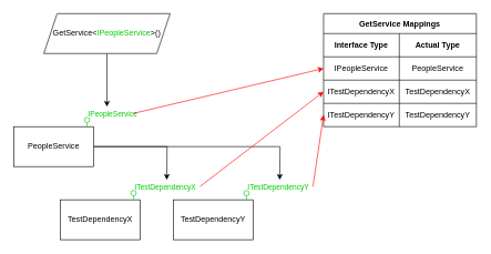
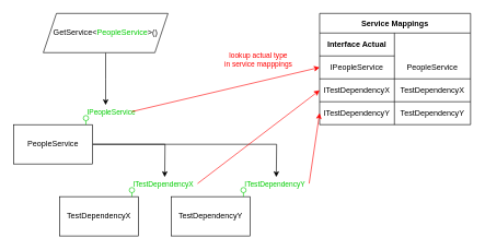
- <mxCell id="10" value="GetService Mappings" style="shape=table;startSize=30;container=1;collapsible=0;childLayout=tableLayout;fontStyle=1;align=center;pointerEvents=1;fontColor=#000000;" parent="1" vertex="1"><mxGeometry x="486" y="20" width="230" height="170" as="geometry" /></mxCell>
+ <mxCell id="10" value="Service Mappings" style="shape=table;startSize=30;container=1;collapsible=0;childLayout=tableLayout;fontStyle=1;align=center;pointerEvents=1;fontColor=#000000;" parent="1" vertex="1"><mxGeometry x="486" y="20" width="230" height="170" as="geometry" /></mxCell>
- <mxCell id="24" value="&lt;span style=&quot;color: rgb(0 , 0 , 0) ; font-family: &amp;#34;helvetica&amp;#34; ; font-size: 12px ; font-style: normal ; font-weight: 400 ; letter-spacing: normal ; text-align: center ; text-indent: 0px ; text-transform: none ; word-spacing: 0px ; display: inline ; float: none&quot;&gt;GetService&amp;lt;&lt;/span&gt;&lt;font color=&quot;#00cc00&quot; style=&quot;font-family: &amp;#34;helvetica&amp;#34; ; font-size: 12px ; font-style: normal ; font-weight: 400 ; letter-spacing: normal ; text-align: center ; text-indent: 0px ; text-transform: none ; word-spacing: 0px&quot;&gt;IPeopleService&lt;/font&gt;&lt;span style=&quot;color: rgb(0 , 0 , 0) ; font-family: &amp;#34;helvetica&amp;#34; ; font-size: 12px ; font-style: normal ; font-weight: 400 ; letter-spacing: normal ; text-align: center ; text-indent: 0px ; text-transform: none ; word-spacing: 0px ; display: inline ; float: none&quot;&gt;&amp;gt;()&lt;/span&gt;" style="shape=parallelogram;perimeter=parallelogramPerimeter;whiteSpace=wrap;html=1;fixedSize=1;fontColor=#000000;size=20;" parent="1" vertex="1"><mxGeometry x="65" y="20" width="190" height="60" as="geometry" /></mxCell>
+ <mxCell id="24" value="&lt;span style=&quot;color: rgb(0 , 0 , 0) ; font-family: &amp;#34;helvetica&amp;#34; ; font-size: 12px ; font-style: normal ; font-weight: 400 ; letter-spacing: normal ; text-align: center ; text-indent: 0px ; text-transform: none ; word-spacing: 0px ; display: inline ; float: none&quot;&gt;GetService&amp;lt;&lt;/span&gt;&lt;font color=&quot;#00cc00&quot; style=&quot;font-family: &amp;#34;helvetica&amp;#34; ; font-size: 12px ; font-style: normal ; font-weight: 400 ; letter-spacing: normal ; text-align: center ; text-indent: 0px ; text-transform: none ; word-spacing: 0px&quot;&gt;PeopleService&lt;/font&gt;&lt;span style=&quot;color: rgb(0 , 0 , 0) ; font-family: &amp;#34;helvetica&amp;#34; ; font-size: 12px ; font-style: normal ; font-weight: 400 ; letter-spacing: normal ; text-align: center ; text-indent: 0px ; text-transform: none ; word-spacing: 0px ; display: inline ; float: none&quot;&gt;&amp;gt;()&lt;/span&gt;" style="shape=parallelogram;perimeter=parallelogramPerimeter;whiteSpace=wrap;html=1;fixedSize=1;fontColor=#000000;size=20;" parent="1" vertex="1"><mxGeometry x="65" y="20" width="190" height="60" as="geometry" /></mxCell>
- <mxCell id="12" value="Interface Type" style="shape=partialRectangle;html=1;whiteSpace=wrap;connectable=0;fillColor=none;top=0;left=0;bottom=0;right=0;overflow=hidden;pointerEvents=1;fontStyle=1" parent="11" vertex="1"><mxGeometry width="114" height="35" as="geometry"><mxRectangle width="114" height="35" as="alternateBounds" /></mxGeometry></mxCell>
+ <mxCell id="12" value="Interface Actual" style="shape=partialRectangle;html=1;whiteSpace=wrap;connectable=0;fillColor=none;top=0;left=0;bottom=0;right=0;overflow=hidden;pointerEvents=1;fontStyle=1" parent="11" vertex="1"><mxGeometry width="114" height="35" as="geometry"><mxRectangle width="114" height="35" as="alternateBounds" /></mxGeometry></mxCell>
- <mxCell id="13" value="Actual Type" style="shape=partialRectangle;html=1;whiteSpace=wrap;connectable=0;fillColor=none;top=0;left=0;bottom=0;right=0;overflow=hidden;pointerEvents=1;fontStyle=1" parent="11" vertex="1"><mxGeometry x="114" width="116" height="35" as="geometry"><mxRectangle width="116" height="35" as="alternateBounds" /></mxGeometry></mxCell>
+ <mxCell id="25" value="&lt;span style=&quot;color: rgb(255 , 0 , 0) ; font-family: &amp;#34;helvetica&amp;#34; ; font-size: 11px ; font-style: normal ; font-weight: 400 ; letter-spacing: normal ; text-indent: 0px ; text-transform: none ; word-spacing: 0px ; background-color: rgb(255 , 255 , 255) ; display: inline ; float: none&quot;&gt;lookup&amp;nbsp;&lt;/span&gt;&lt;span style=&quot;color: rgb(255 , 0 , 0) ; font-family: &amp;#34;helvetica&amp;#34; ; font-size: 11px ; font-style: normal ; font-weight: 400 ; letter-spacing: normal ; text-indent: 0px ; text-transform: none ; word-spacing: 0px ; background-color: rgb(255 , 255 , 255) ; display: inline ; float: none&quot;&gt;actual type&lt;br&gt;in service mapppings&lt;br&gt;&lt;/span&gt;" style="text;whiteSpace=wrap;html=1;fontColor=#FF0000;align=center;" parent="1" vertex="1"><mxGeometry x="340" y="70" width="106" height="40" as="geometry" /></mxCell>
